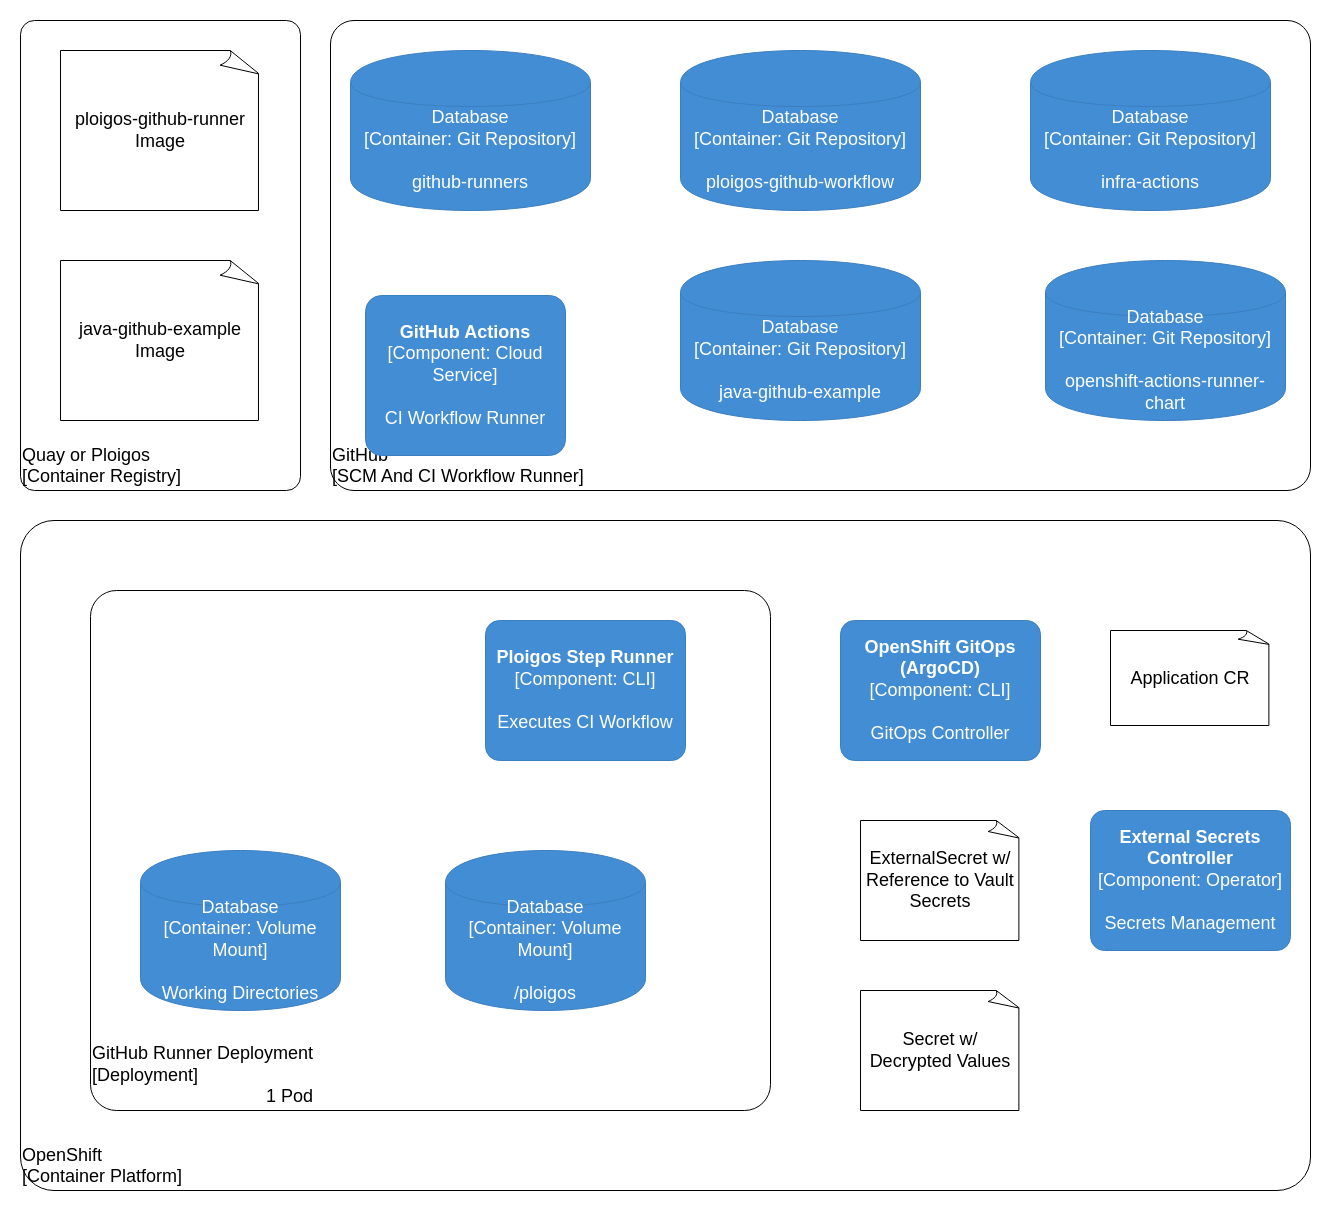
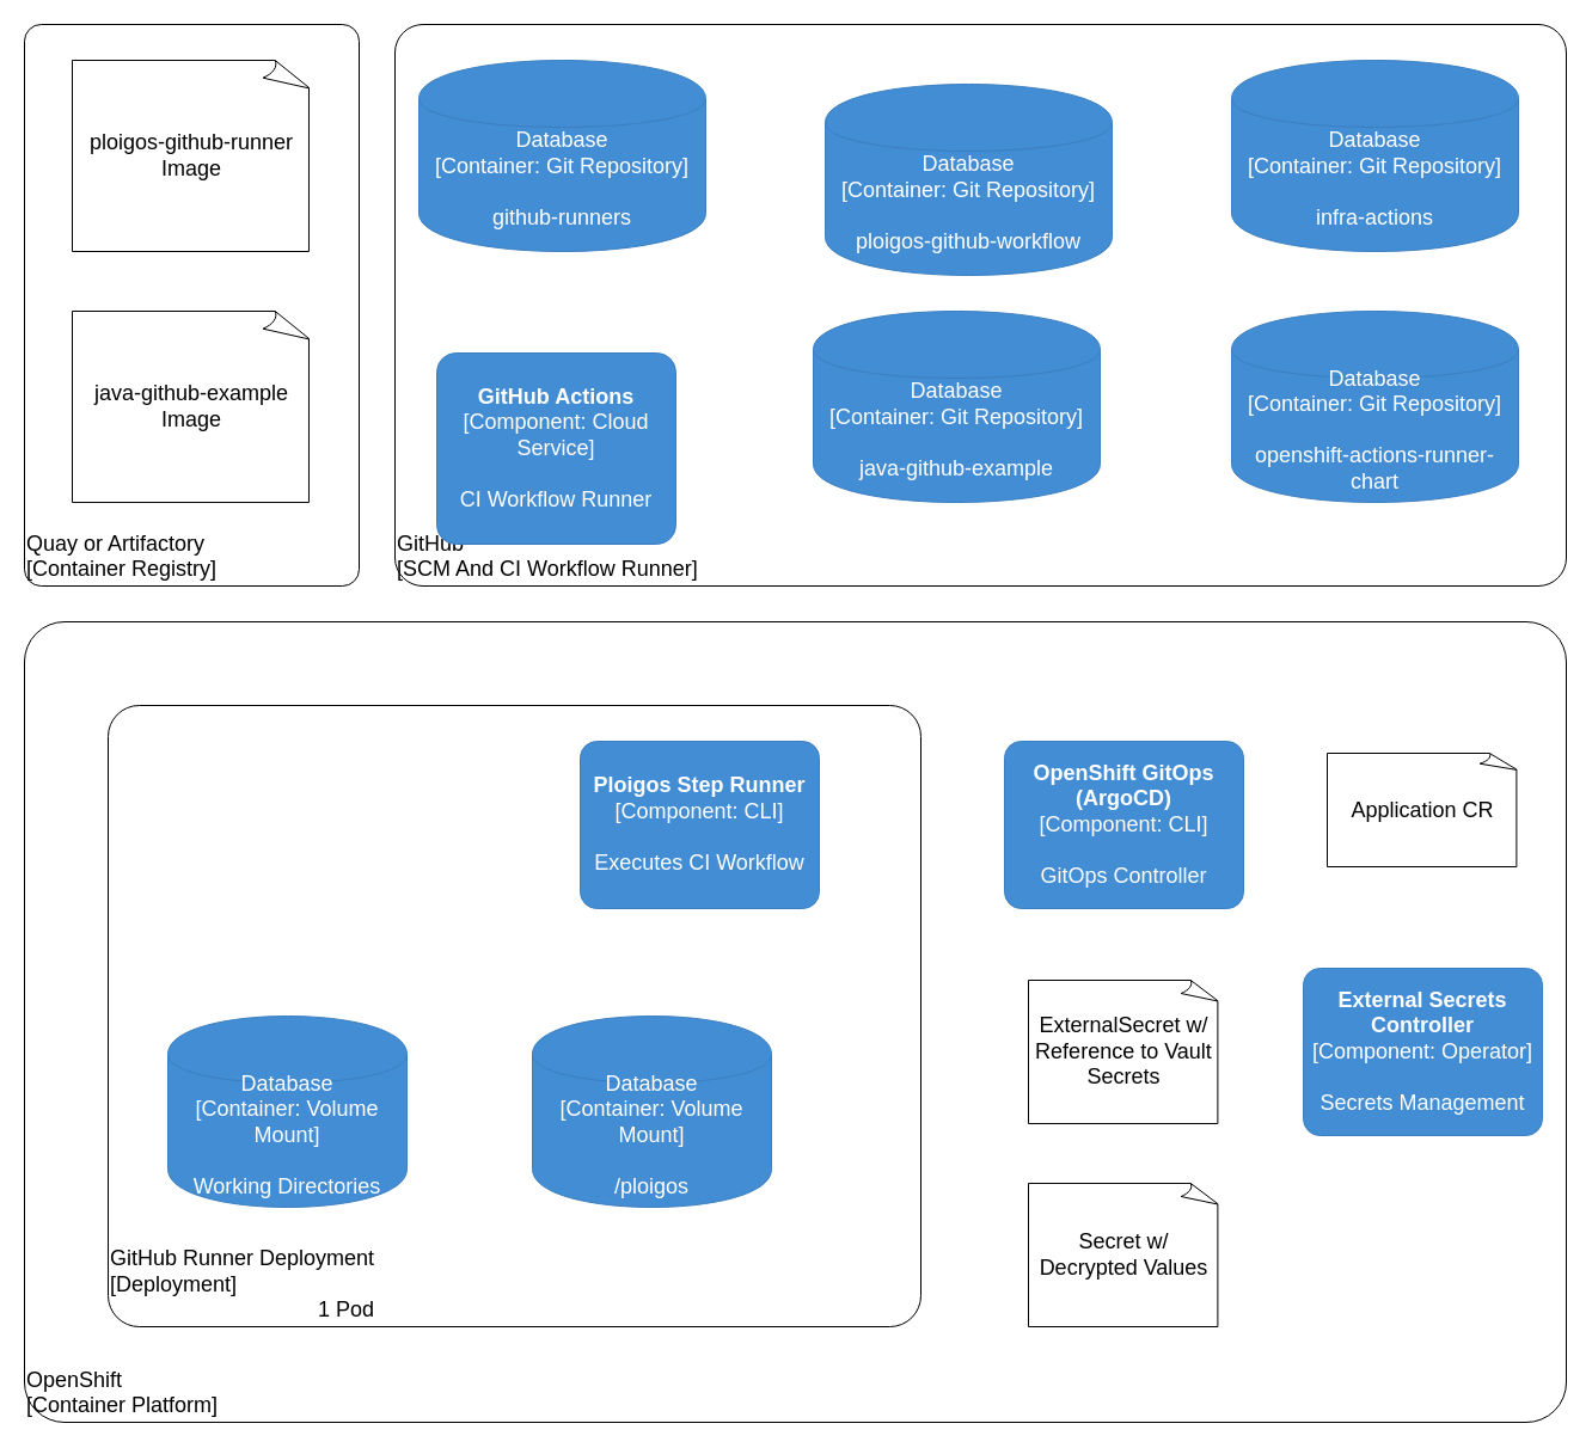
- <mxCell id="12" value="Database&lt;div style=&quot;font-size: 18px;&quot;&gt;[Container:&amp;nbsp;Git Repository]&lt;/div&gt;&lt;br style=&quot;font-size: 18px;&quot;&gt;&lt;div style=&quot;font-size: 18px;&quot;&gt;ploigos-github-workflow&lt;/div&gt;" style="shape=cylinder;whiteSpace=wrap;html=1;boundedLbl=1;rounded=0;labelBackgroundColor=none;fillColor=#438DD5;fontSize=18;fontColor=#ffffff;align=center;strokeColor=#3C7FC0;metaEdit=1;points=[[0.5,0,0],[1,0.25,0],[1,0.5,0],[1,0.75,0],[0.5,1,0],[0,0.75,0],[0,0.5,0],[0,0.25,0]];metaData={&quot;c4Type&quot;:{&quot;editable&quot;:false}};" parent="1" vertex="1"><mxGeometry x="680" y="50" width="240" height="160" as="geometry" /></mxCell>
+ <mxCell id="12" value="Database&lt;div style=&quot;font-size: 18px;&quot;&gt;[Container:&amp;nbsp;Git Repository]&lt;/div&gt;&lt;br style=&quot;font-size: 18px;&quot;&gt;&lt;div style=&quot;font-size: 18px;&quot;&gt;ploigos-github-workflow&lt;/div&gt;" style="shape=cylinder;whiteSpace=wrap;html=1;boundedLbl=1;rounded=0;labelBackgroundColor=none;fillColor=#438DD5;fontSize=18;fontColor=#ffffff;align=center;strokeColor=#3C7FC0;metaEdit=1;points=[[0.5,0,0],[1,0.25,0],[1,0.5,0],[1,0.75,0],[0.5,1,0],[0,0.75,0],[0,0.5,0],[0,0.25,0]];metaData={&quot;c4Type&quot;:{&quot;editable&quot;:false}};" parent="1" vertex="1"><mxGeometry x="690" y="70" width="240" height="160" as="geometry" /></mxCell>
- <mxCell id="14" value="Database&lt;div style=&quot;font-size: 18px;&quot;&gt;[Container:&amp;nbsp;Git Repository]&lt;/div&gt;&lt;br style=&quot;font-size: 18px;&quot;&gt;&lt;div style=&quot;font-size: 18px;&quot;&gt;openshift-actions-runner-chart&lt;/div&gt;" style="shape=cylinder;whiteSpace=wrap;html=1;boundedLbl=1;rounded=0;labelBackgroundColor=none;fillColor=#438DD5;fontSize=18;fontColor=#ffffff;align=center;strokeColor=#3C7FC0;metaEdit=1;points=[[0.5,0,0],[1,0.25,0],[1,0.5,0],[1,0.75,0],[0.5,1,0],[0,0.75,0],[0,0.5,0],[0,0.25,0]];metaData={&quot;c4Type&quot;:{&quot;editable&quot;:false}};" parent="1" vertex="1"><mxGeometry x="1045" y="260" width="240" height="160" as="geometry" /></mxCell>
+ <mxCell id="14" value="Database&lt;div style=&quot;font-size: 18px;&quot;&gt;[Container:&amp;nbsp;Git Repository]&lt;/div&gt;&lt;br style=&quot;font-size: 18px;&quot;&gt;&lt;div style=&quot;font-size: 18px;&quot;&gt;openshift-actions-runner-chart&lt;/div&gt;" style="shape=cylinder;whiteSpace=wrap;html=1;boundedLbl=1;rounded=0;labelBackgroundColor=none;fillColor=#438DD5;fontSize=18;fontColor=#ffffff;align=center;strokeColor=#3C7FC0;metaEdit=1;points=[[0.5,0,0],[1,0.25,0],[1,0.5,0],[1,0.75,0],[0.5,1,0],[0,0.75,0],[0,0.5,0],[0,0.25,0]];metaData={&quot;c4Type&quot;:{&quot;editable&quot;:false}};" parent="1" vertex="1"><mxGeometry x="1030" y="260" width="240" height="160" as="geometry" /></mxCell>
- <mxCell id="2" value="&lt;div style=&quot;text-align: left; font-size: 18px;&quot;&gt;Quay or Ploigos&lt;/div&gt;&lt;div style=&quot;text-align: left; font-size: 18px;&quot;&gt;[Container Registry]&lt;/div&gt;" style="rounded=1;whiteSpace=wrap;html=1;labelBackgroundColor=none;fillColor=#ffffff;fontColor=#000000;align=left;arcSize=5;strokeColor=#000000;verticalAlign=bottom;metaEdit=1;metaData={&quot;c4Type&quot;:{&quot;editable&quot;:false}};points=[[0.25,0,0],[0.5,0,0],[0.75,0,0],[1,0.25,0],[1,0.5,0],[1,0.75,0],[0.75,1,0],[0.5,1,0],[0.25,1,0],[0,0.75,0],[0,0.5,0],[0,0.25,0]];fontSize=18;" parent="1" vertex="1"><mxGeometry y="20" width="280" height="470" as="geometry" x="20" /></mxCell>
+ <mxCell id="2" value="&lt;div style=&quot;text-align: left; font-size: 18px;&quot;&gt;Quay or Artifactory&lt;/div&gt;&lt;div style=&quot;text-align: left; font-size: 18px;&quot;&gt;[Container Registry]&lt;/div&gt;" style="rounded=1;whiteSpace=wrap;html=1;labelBackgroundColor=none;fillColor=#ffffff;fontColor=#000000;align=left;arcSize=5;strokeColor=#000000;verticalAlign=bottom;metaEdit=1;metaData={&quot;c4Type&quot;:{&quot;editable&quot;:false}};points=[[0.25,0,0],[0.5,0,0],[0.75,0,0],[1,0.25,0],[1,0.5,0],[1,0.75,0],[0.75,1,0],[0.5,1,0],[0.25,1,0],[0,0.75,0],[0,0.5,0],[0,0.25,0]];fontSize=18;" parent="1" vertex="1"><mxGeometry y="20" width="280" height="470" as="geometry" x="20" /></mxCell>
